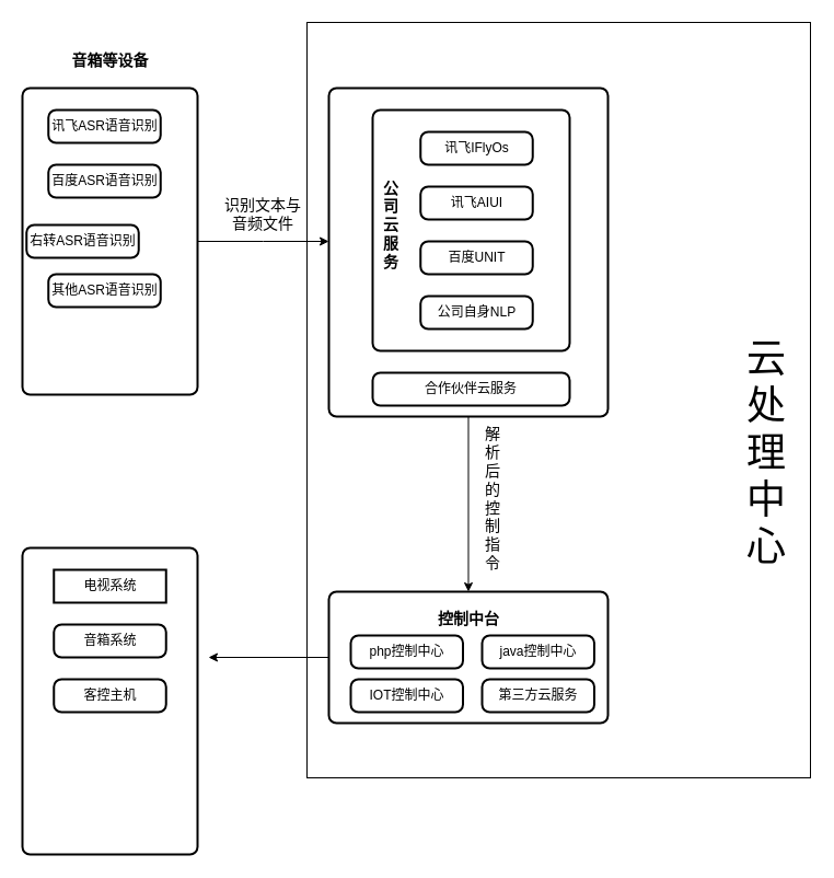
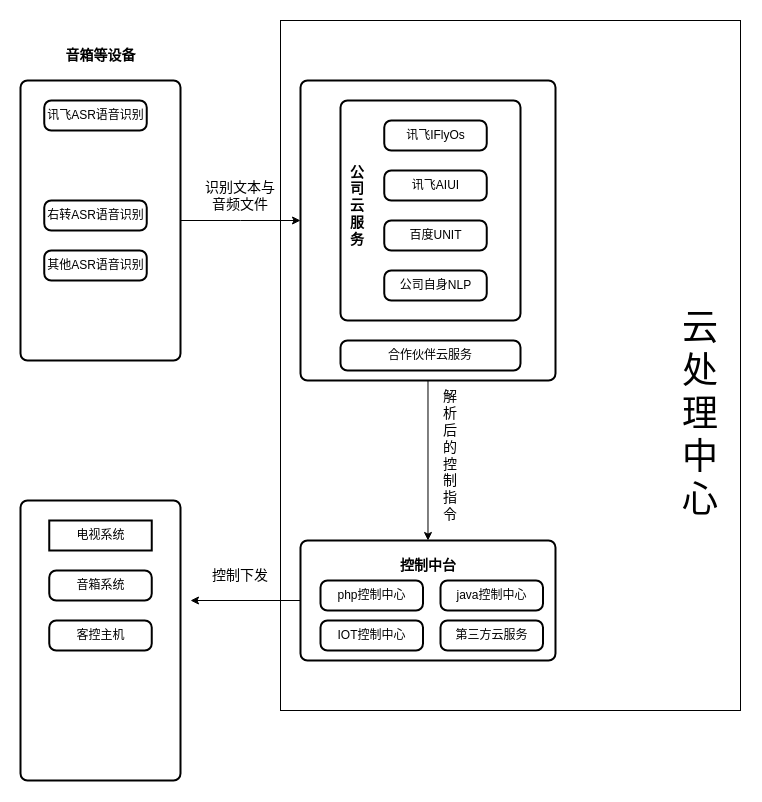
- <mxCell id="9" value="百度ASR语音识别" style="rounded=1;whiteSpace=wrap;html=1;absoluteArcSize=1;arcSize=14;strokeWidth=2;" parent="1" vertex="1"><mxGeometry x="43.75" y="150" width="102.5" height="30" as="geometry" /></mxCell>
- <mxCell id="10" value="右转ASR语音识别" style="rounded=1;whiteSpace=wrap;html=1;absoluteArcSize=1;arcSize=14;strokeWidth=2;" parent="1" vertex="1"><mxGeometry x="23.75" y="205" width="102.5" height="30" as="geometry" /></mxCell>
+ <mxCell id="10" value="右转ASR语音识别" style="rounded=1;whiteSpace=wrap;html=1;absoluteArcSize=1;arcSize=14;strokeWidth=2;" parent="1" vertex="1"><mxGeometry x="43.75" y="200" width="102.5" height="30" as="geometry" /></mxCell>
+ <mxCell id="24" value="控制下发" style="text;html=1;strokeColor=none;fillColor=none;align=center;verticalAlign=middle;whiteSpace=wrap;rounded=0;fontSize=14;" parent="1" vertex="1"><mxGeometry x="210" y="560" width="60" height="30" as="geometry" /></mxCell>
